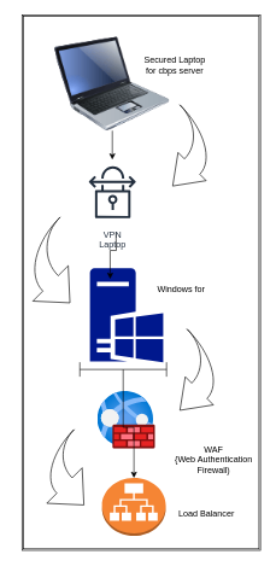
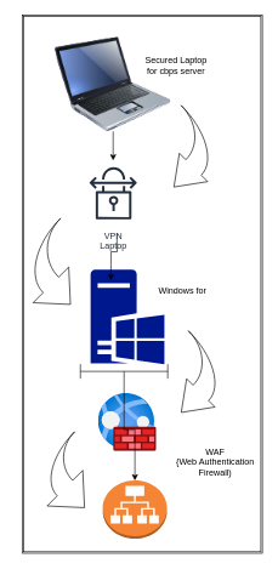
- <mxCell id="16" value="Load Balancer" style="text;html=1;align=center;verticalAlign=middle;resizable=0;points=[];autosize=1;strokeColor=none;fillColor=none;" vertex="1" parent="1"><mxGeometry x="240" y="700" width="90" height="20" as="geometry" /></mxCell>
